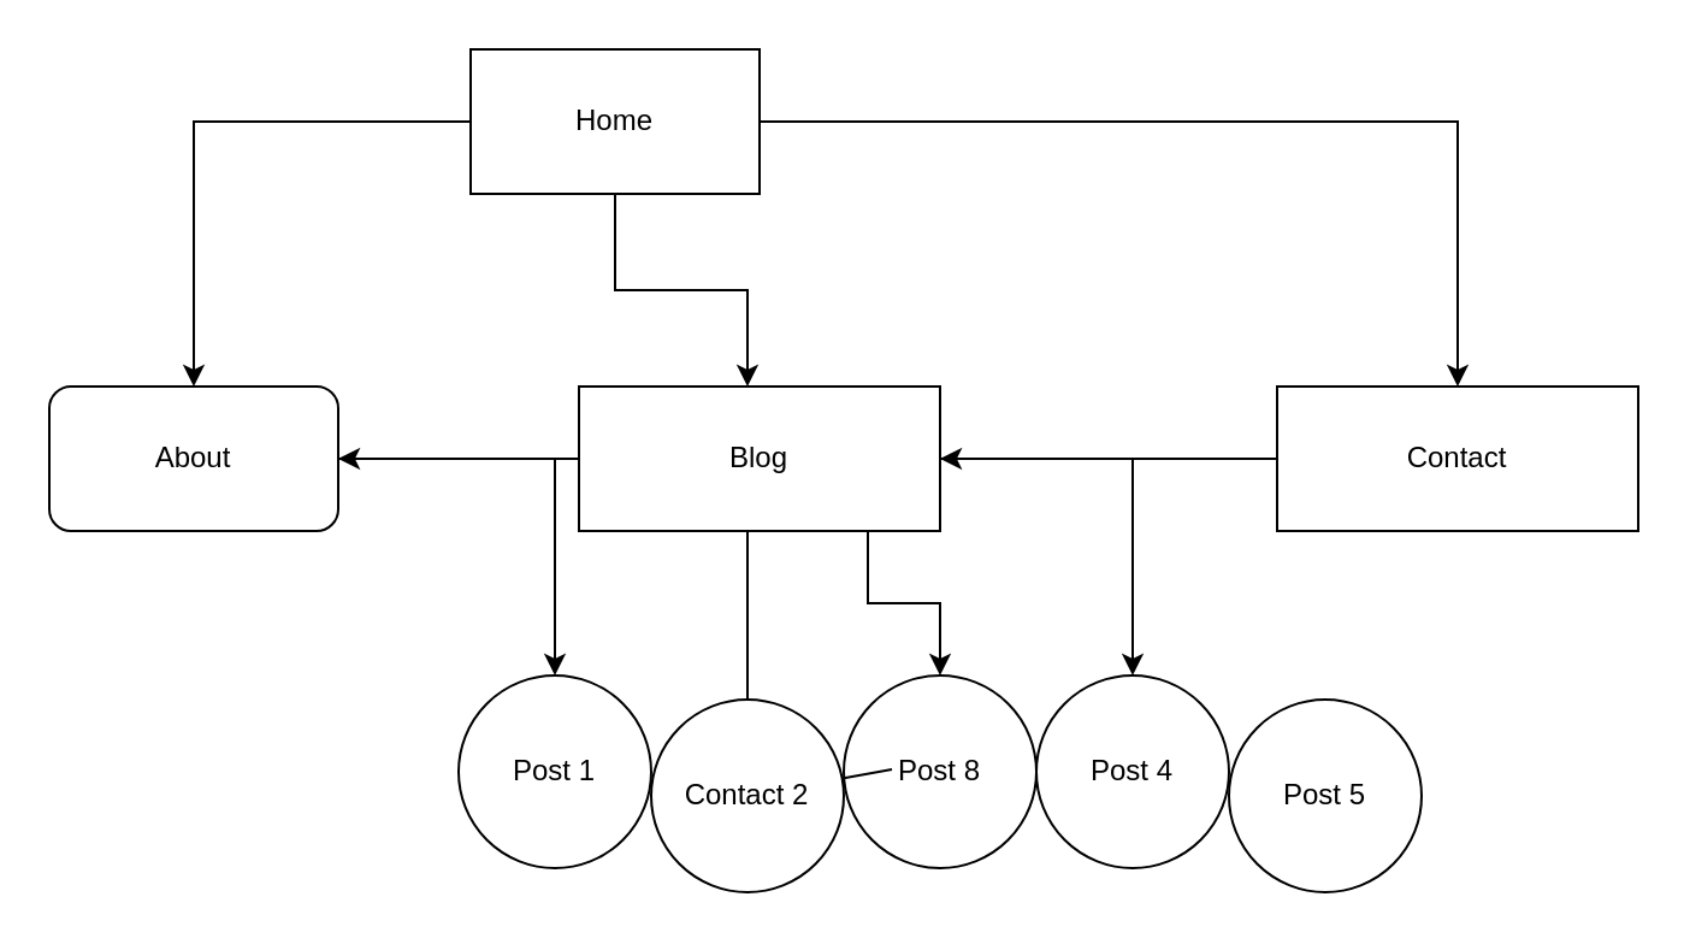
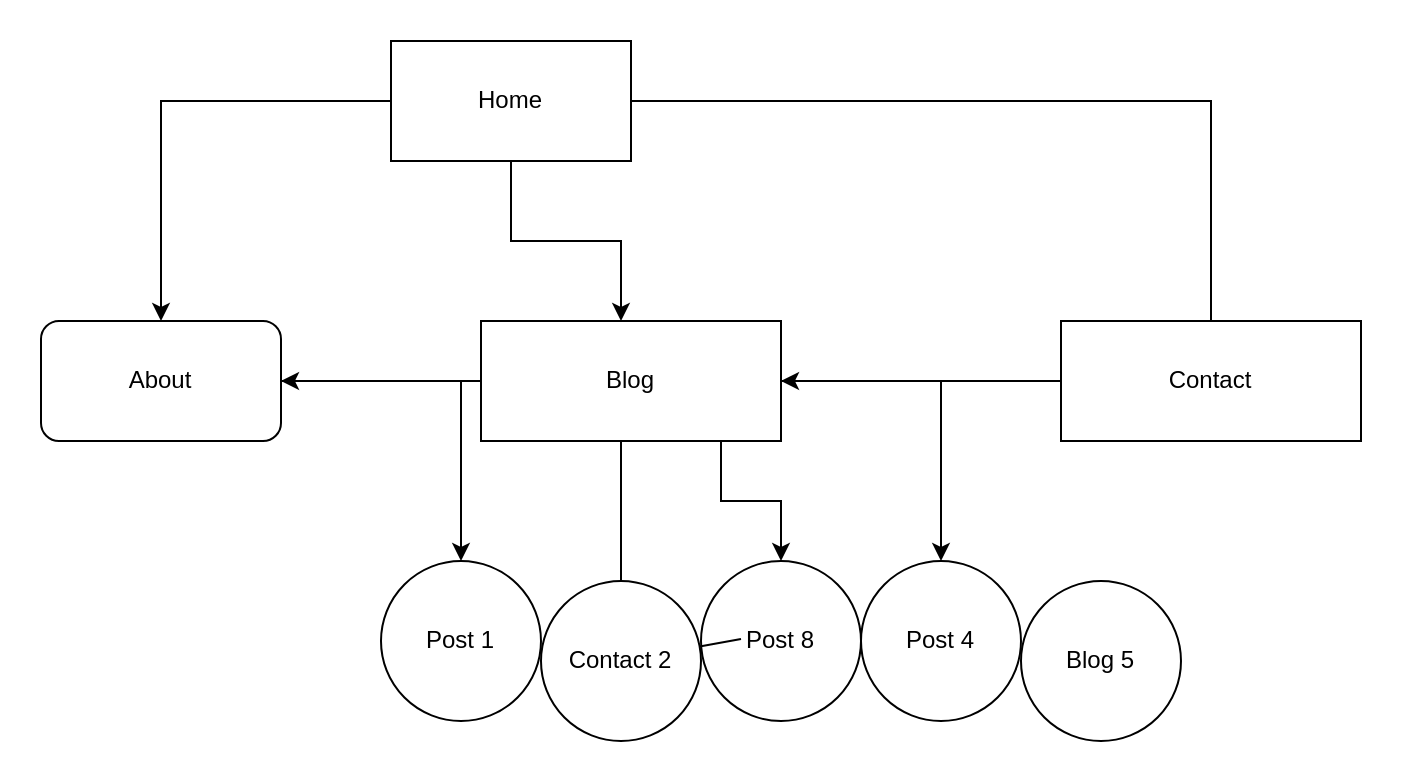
- <mxCell id="4" value="" style="edgeStyle=orthogonalEdgeStyle;rounded=0;orthogonalLoop=1;jettySize=auto;html=1;" parent="1" source="5" target="13" edge="1"><mxGeometry relative="1" as="geometry" /></mxCell>
+ <mxCell id="4" value="" style="edgeStyle=orthogonalEdgeStyle;rounded=0;orthogonalLoop=1;jettySize=auto;html=1;endArrow=none;" parent="1" source="5" target="13" edge="1"><mxGeometry relative="1" as="geometry" /></mxCell>
- <mxCell id="23" value="Post 5" style="ellipse;whiteSpace=wrap;html=1;aspect=fixed;" parent="1" vertex="1"><mxGeometry x="510" y="290" width="80" height="80" as="geometry" /></mxCell>
+ <mxCell id="23" value="Blog 5" style="ellipse;whiteSpace=wrap;html=1;aspect=fixed;" parent="1" vertex="1"><mxGeometry x="510" y="290" width="80" height="80" as="geometry" /></mxCell>
